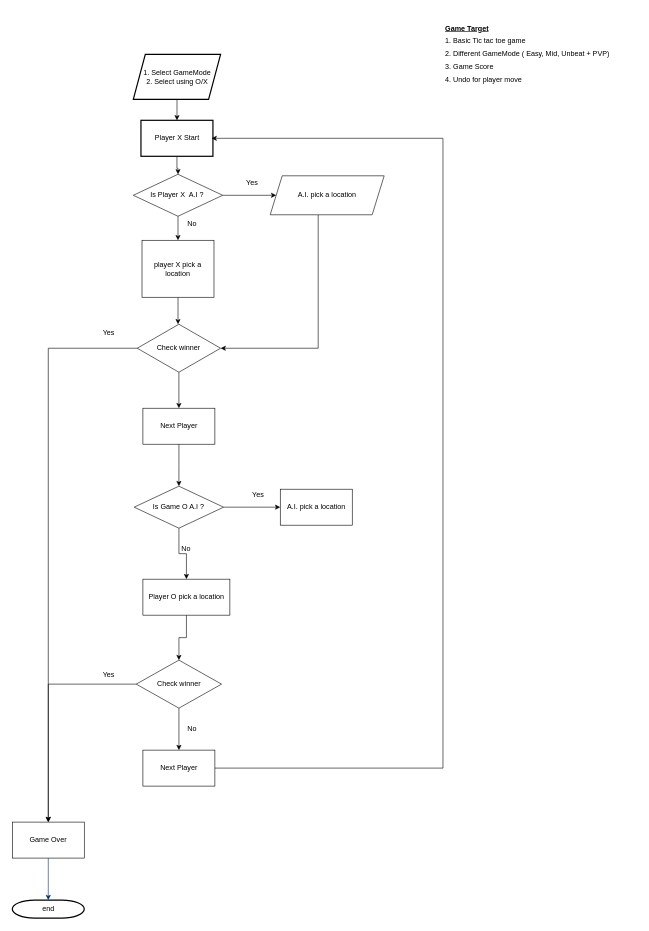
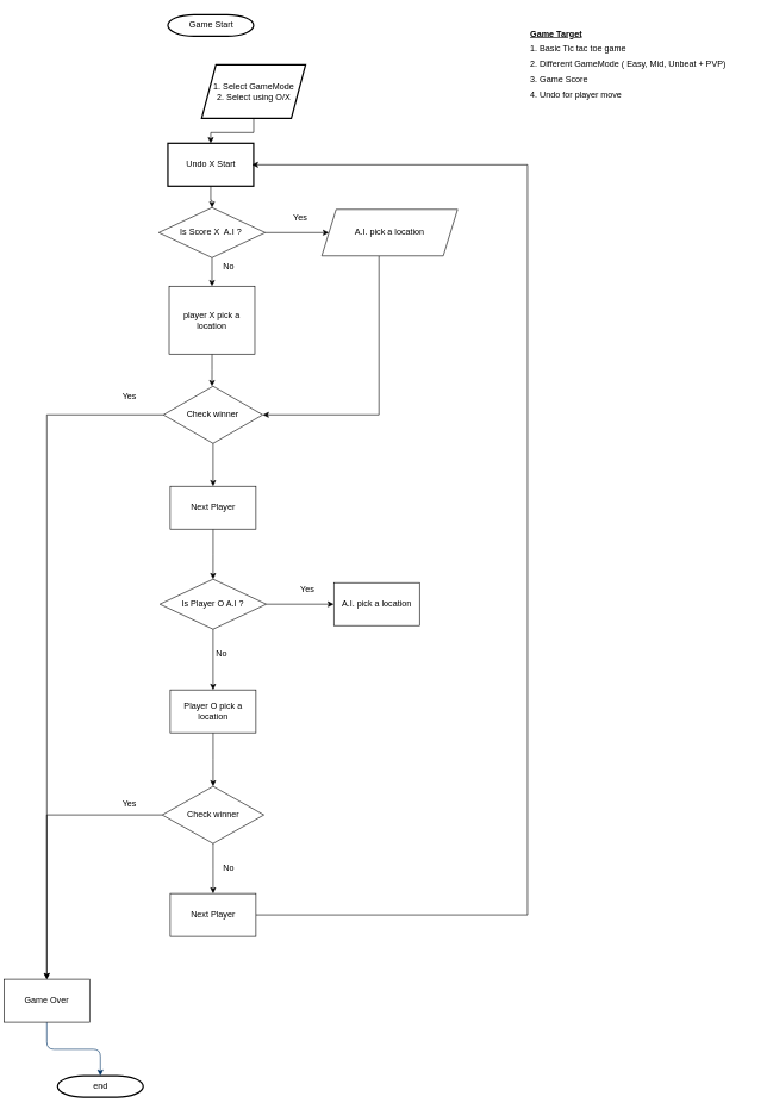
+ <mxCell id="2" value="Game Start" style="shape=mxgraph.flowchart.terminator;strokeWidth=2;gradientColor=none;gradientDirection=north;fontStyle=0;html=1;" parent="1" vertex="1"><mxGeometry x="234.5" y="20" width="120" height="30" as="geometry" /></mxCell>
- <mxCell id="10" value="1. Select GameMode&lt;br&gt;2. Select using O/X" style="shape=parallelogram;perimeter=parallelogramPerimeter;whiteSpace=wrap;html=1;fixedSize=1;strokeWidth=2;gradientColor=none;gradientDirection=north;fontStyle=0;" vertex="1" parent="1"><mxGeometry x="221.75" y="90" width="145.5" height="75" as="geometry" /></mxCell>
+ <mxCell id="10" value="1. Select GameMode&lt;br&gt;2. Select using O/X" style="shape=parallelogram;perimeter=parallelogramPerimeter;whiteSpace=wrap;html=1;fixedSize=1;strokeWidth=2;gradientColor=none;gradientDirection=north;fontStyle=0;" vertex="1" parent="1"><mxGeometry x="281.75" y="90" width="145.5" height="75" as="geometry" /></mxCell>
- <mxCell id="12" value="Player X Start" style="whiteSpace=wrap;html=1;strokeWidth=2;gradientColor=none;gradientDirection=north;fontStyle=0;" vertex="1" parent="1"><mxGeometry x="234.5" y="200" width="120" height="60" as="geometry" /></mxCell>
+ <mxCell id="12" value="Undo X Start" style="whiteSpace=wrap;html=1;strokeWidth=2;gradientColor=none;gradientDirection=north;fontStyle=0;" vertex="1" parent="1"><mxGeometry x="234.5" y="200" width="120" height="60" as="geometry" /></mxCell>
- <mxCell id="8" value="Is Player X&amp;nbsp; A.I ?&amp;nbsp;" style="rhombus;whiteSpace=wrap;html=1;" vertex="1" parent="1"><mxGeometry x="221.75" y="290" width="149" height="70" as="geometry" /></mxCell>
+ <mxCell id="8" value="Is Score X&amp;nbsp; A.I ?&amp;nbsp;" style="rhombus;whiteSpace=wrap;html=1;" vertex="1" parent="1"><mxGeometry x="221.75" y="290" width="149" height="70" as="geometry" /></mxCell>
- <mxCell id="26" value="Is Game O A.I ?" style="rhombus;whiteSpace=wrap;html=1;" vertex="1" parent="1"><mxGeometry x="223.25" y="810" width="149" height="70" as="geometry" /></mxCell>
+ <mxCell id="26" value="Is Player O A.I ?" style="rhombus;whiteSpace=wrap;html=1;" vertex="1" parent="1"><mxGeometry x="223.25" y="810" width="149" height="70" as="geometry" /></mxCell>
- <mxCell id="32" value="Player O pick a location" style="whiteSpace=wrap;html=1;" vertex="1" parent="1"><mxGeometry x="237.75" y="965" width="145" height="60" as="geometry" /></mxCell>
+ <mxCell id="32" value="Player O pick a location" style="whiteSpace=wrap;html=1;" vertex="1" parent="1"><mxGeometry x="237.75" y="965" width="120" height="60" as="geometry" /></mxCell>
- <mxCell id="20" value="Game Over" style="whiteSpace=wrap;html=1;" vertex="1" parent="1"><mxGeometry x="20" y="1370" width="120" height="60" as="geometry" /></mxCell>
+ <mxCell id="20" value="Game Over" style="whiteSpace=wrap;html=1;" vertex="1" parent="1"><mxGeometry x="5" y="1370" width="120" height="60" as="geometry" /></mxCell>
- <mxCell id="3" value="end" style="shape=mxgraph.flowchart.terminator;strokeWidth=2;gradientColor=none;gradientDirection=north;fontStyle=0;html=1;" parent="1" vertex="1"><mxGeometry x="20" y="1500" width="120" height="30" as="geometry" /></mxCell>
+ <mxCell id="3" value="end" style="shape=mxgraph.flowchart.terminator;strokeWidth=2;gradientColor=none;gradientDirection=north;fontStyle=0;html=1;" parent="1" vertex="1"><mxGeometry x="80" y="1505" width="120" height="30" as="geometry" /></mxCell>
